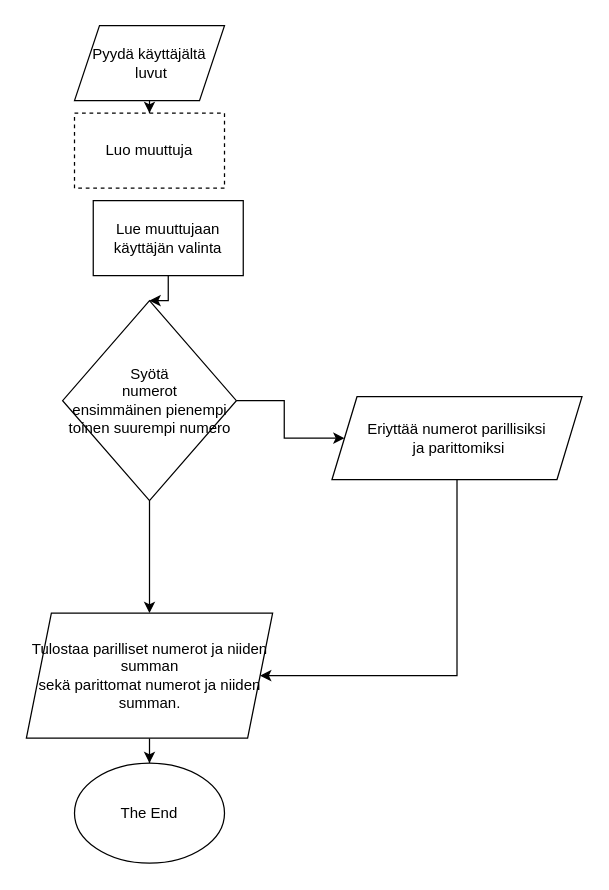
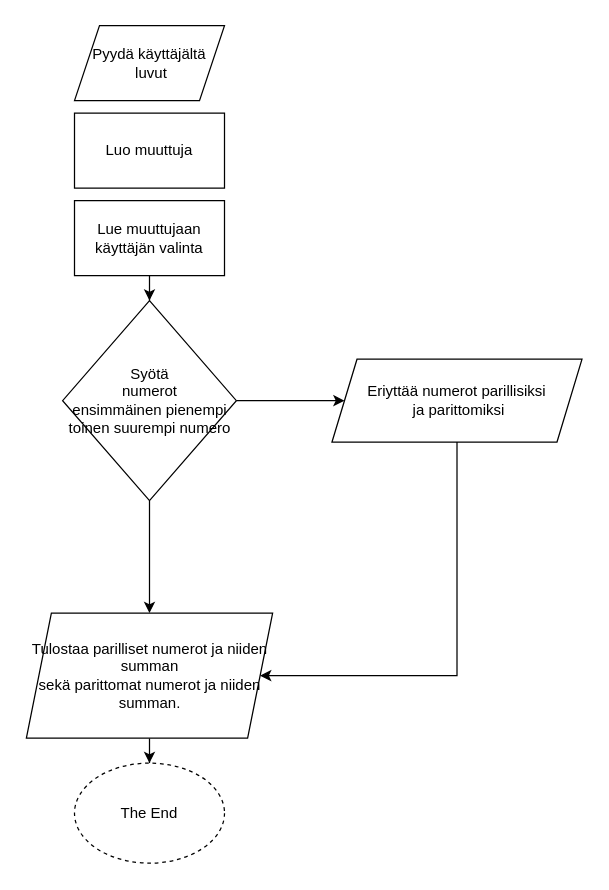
- <mxCell id="2" value="" style="edgeStyle=orthogonalEdgeStyle;rounded=0;orthogonalLoop=1;jettySize=auto;html=1;" parent="1" source="3" target="4" edge="1"><mxGeometry relative="1" as="geometry" /></mxCell>
- <mxCell id="4" value="Luo muuttuja" style="rounded=0;whiteSpace=wrap;html=1;dashed=1;" parent="1" vertex="1"><mxGeometry x="59" y="90" width="120" height="60" as="geometry" /></mxCell>
+ <mxCell id="4" value="Luo muuttuja" style="rounded=0;whiteSpace=wrap;html=1;" parent="1" vertex="1"><mxGeometry x="59" y="90" width="120" height="60" as="geometry" /></mxCell>
- <mxCell id="6" value="&lt;div&gt;Lue muuttujaan&lt;/div&gt;&lt;div&gt;käyttäjän valinta&lt;br&gt;&lt;/div&gt;" style="rounded=0;whiteSpace=wrap;html=1;" parent="1" vertex="1"><mxGeometry x="74" y="160" width="120" height="60" as="geometry" /></mxCell>
+ <mxCell id="6" value="&lt;div&gt;Lue muuttujaan&lt;/div&gt;&lt;div&gt;käyttäjän valinta&lt;br&gt;&lt;/div&gt;" style="rounded=0;whiteSpace=wrap;html=1;" parent="1" vertex="1"><mxGeometry x="59" y="160" width="120" height="60" as="geometry" /></mxCell>
- <mxCell id="14" value="&lt;div&gt;Eriyttää numerot parillisiksi&lt;/div&gt;&lt;div&gt;&amp;nbsp;ja parittomiksi&lt;/div&gt;" style="shape=parallelogram;perimeter=parallelogramPerimeter;whiteSpace=wrap;html=1;fixedSize=1;" vertex="1" parent="1"><mxGeometry x="265" y="316.88" width="200" height="66.25" as="geometry" /></mxCell>
+ <mxCell id="14" value="&lt;div&gt;Eriyttää numerot parillisiksi&lt;/div&gt;&lt;div&gt;&amp;nbsp;ja parittomiksi&lt;/div&gt;" style="shape=parallelogram;perimeter=parallelogramPerimeter;whiteSpace=wrap;html=1;fixedSize=1;" vertex="1" parent="1"><mxGeometry x="265" y="286.88" width="200" height="66.25" as="geometry" /></mxCell>
- <mxCell id="12" value="The End" style="ellipse;whiteSpace=wrap;html=1;" parent="1" vertex="1"><mxGeometry x="59" y="610" width="120" height="80" as="geometry" /></mxCell>
+ <mxCell id="12" value="The End" style="ellipse;whiteSpace=wrap;html=1;dashed=1;" parent="1" vertex="1"><mxGeometry x="59" y="610" width="120" height="80" as="geometry" /></mxCell>
